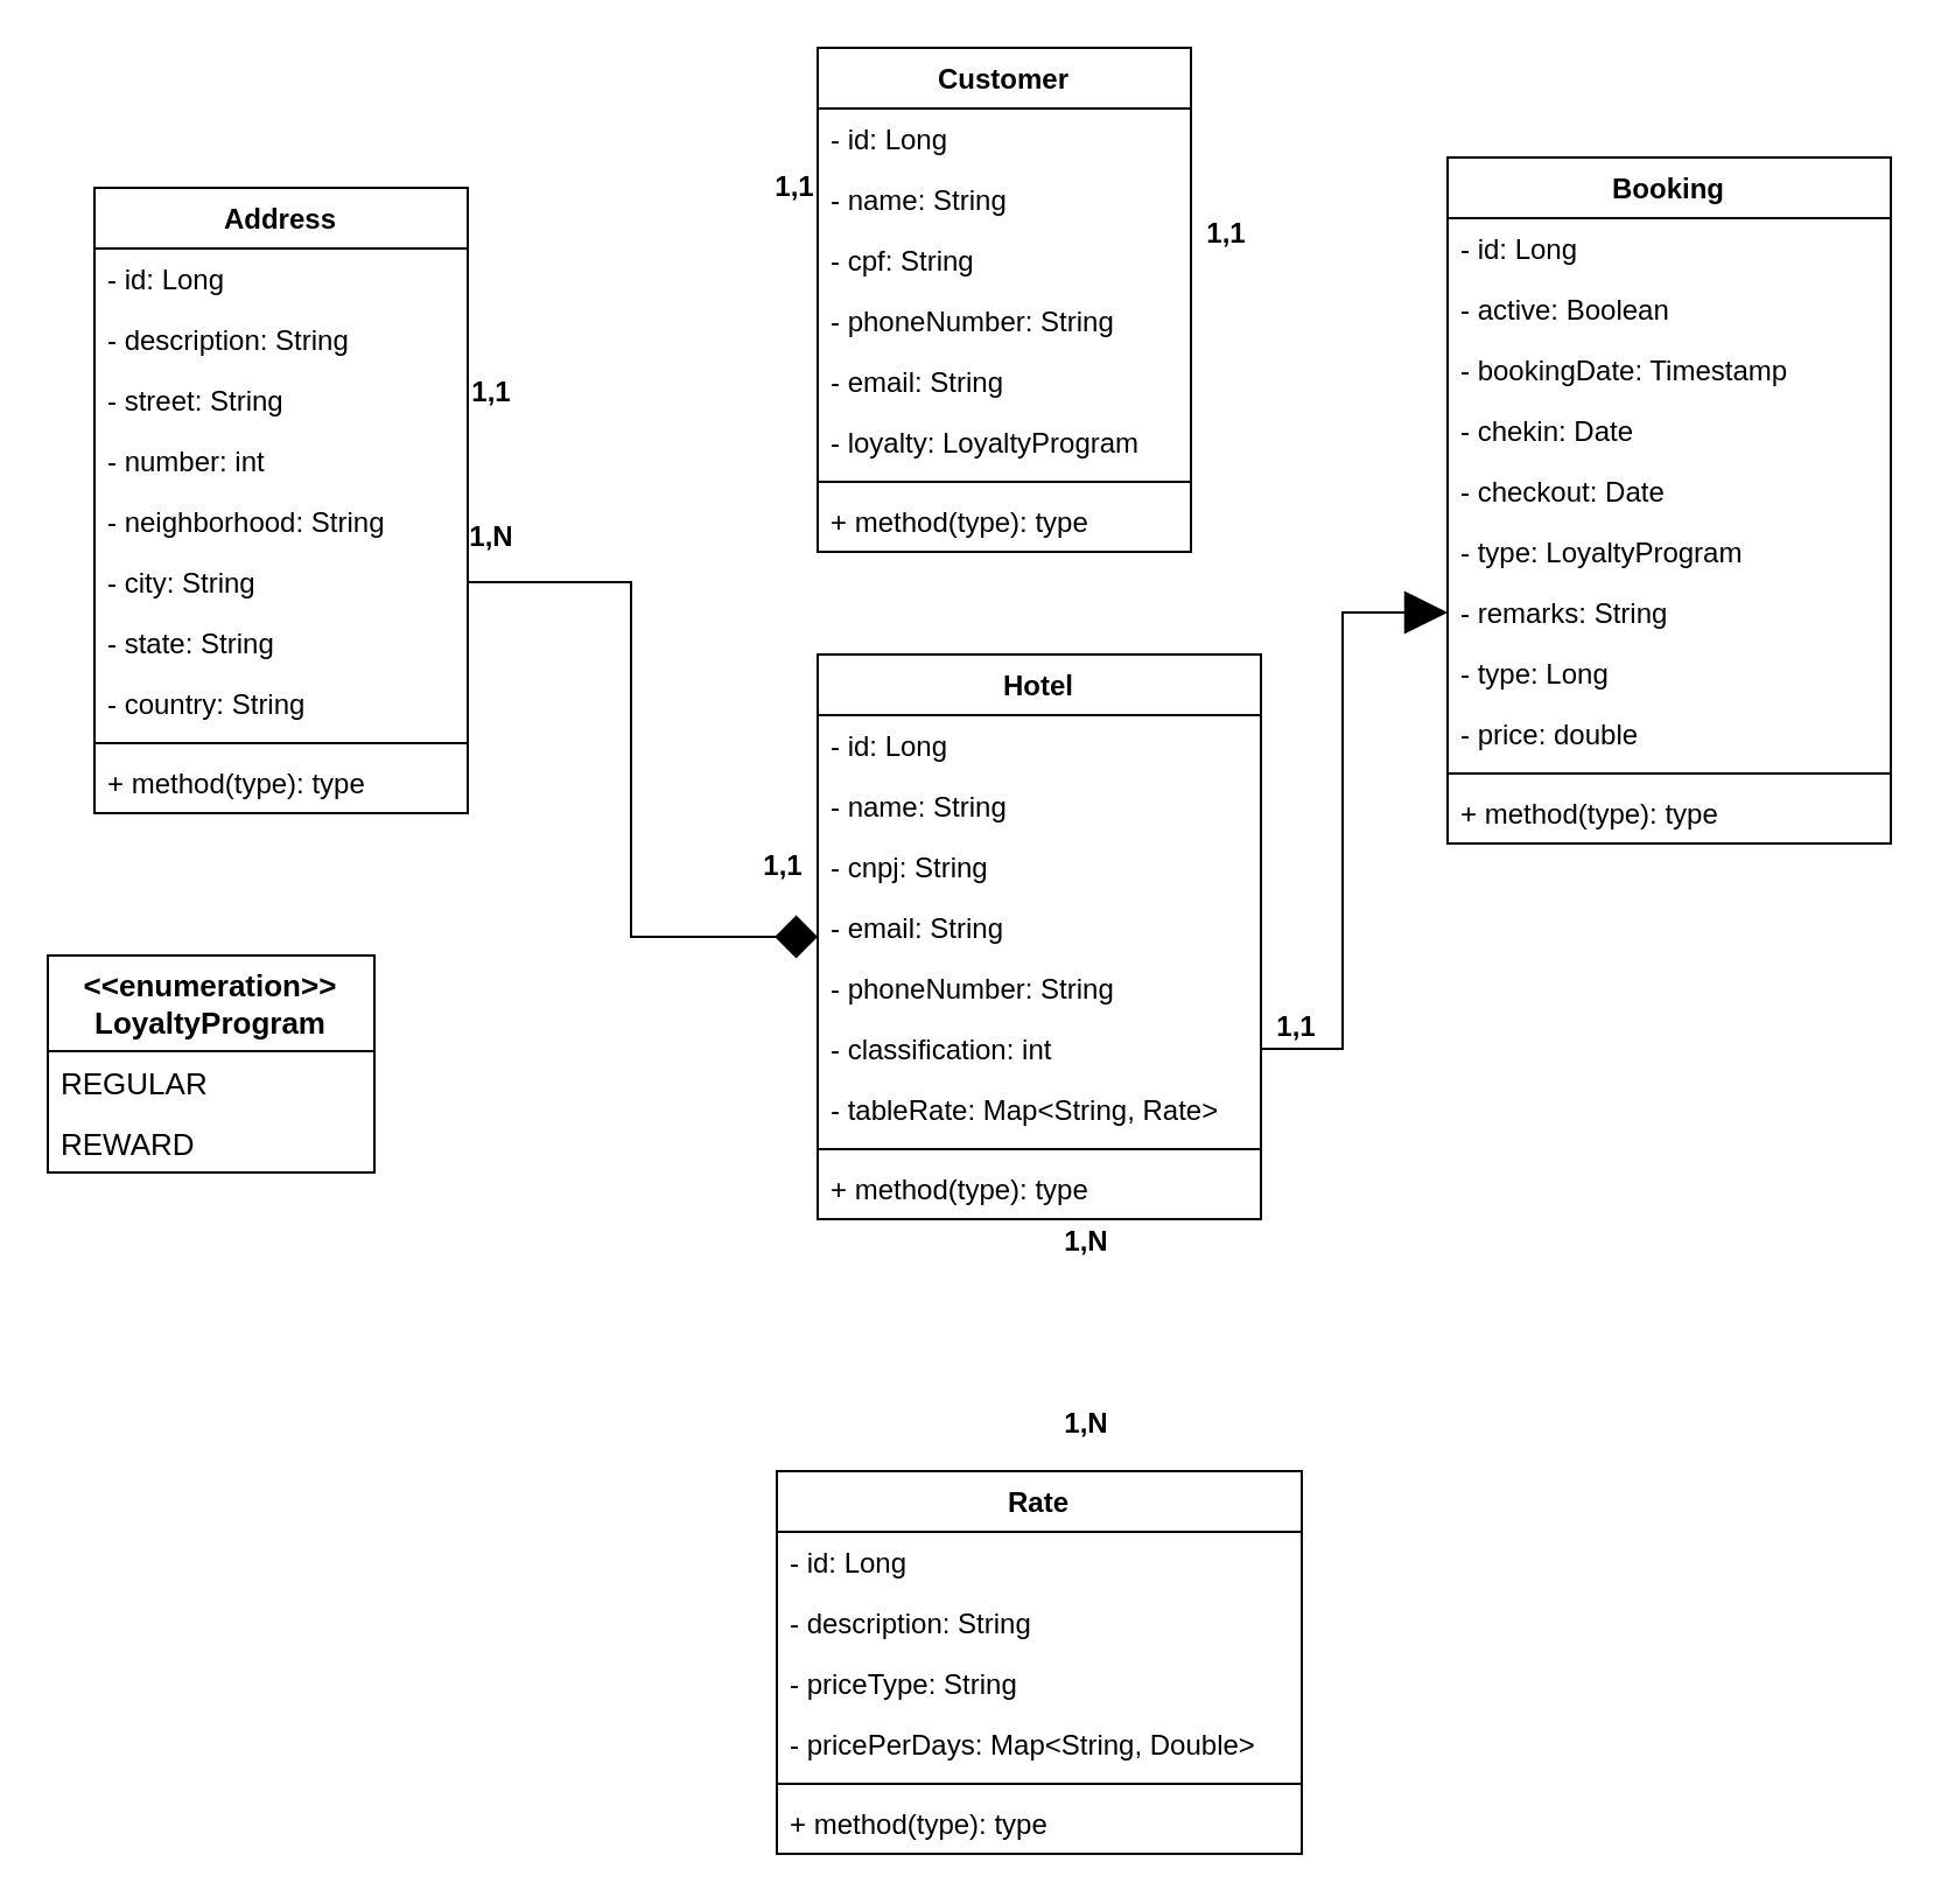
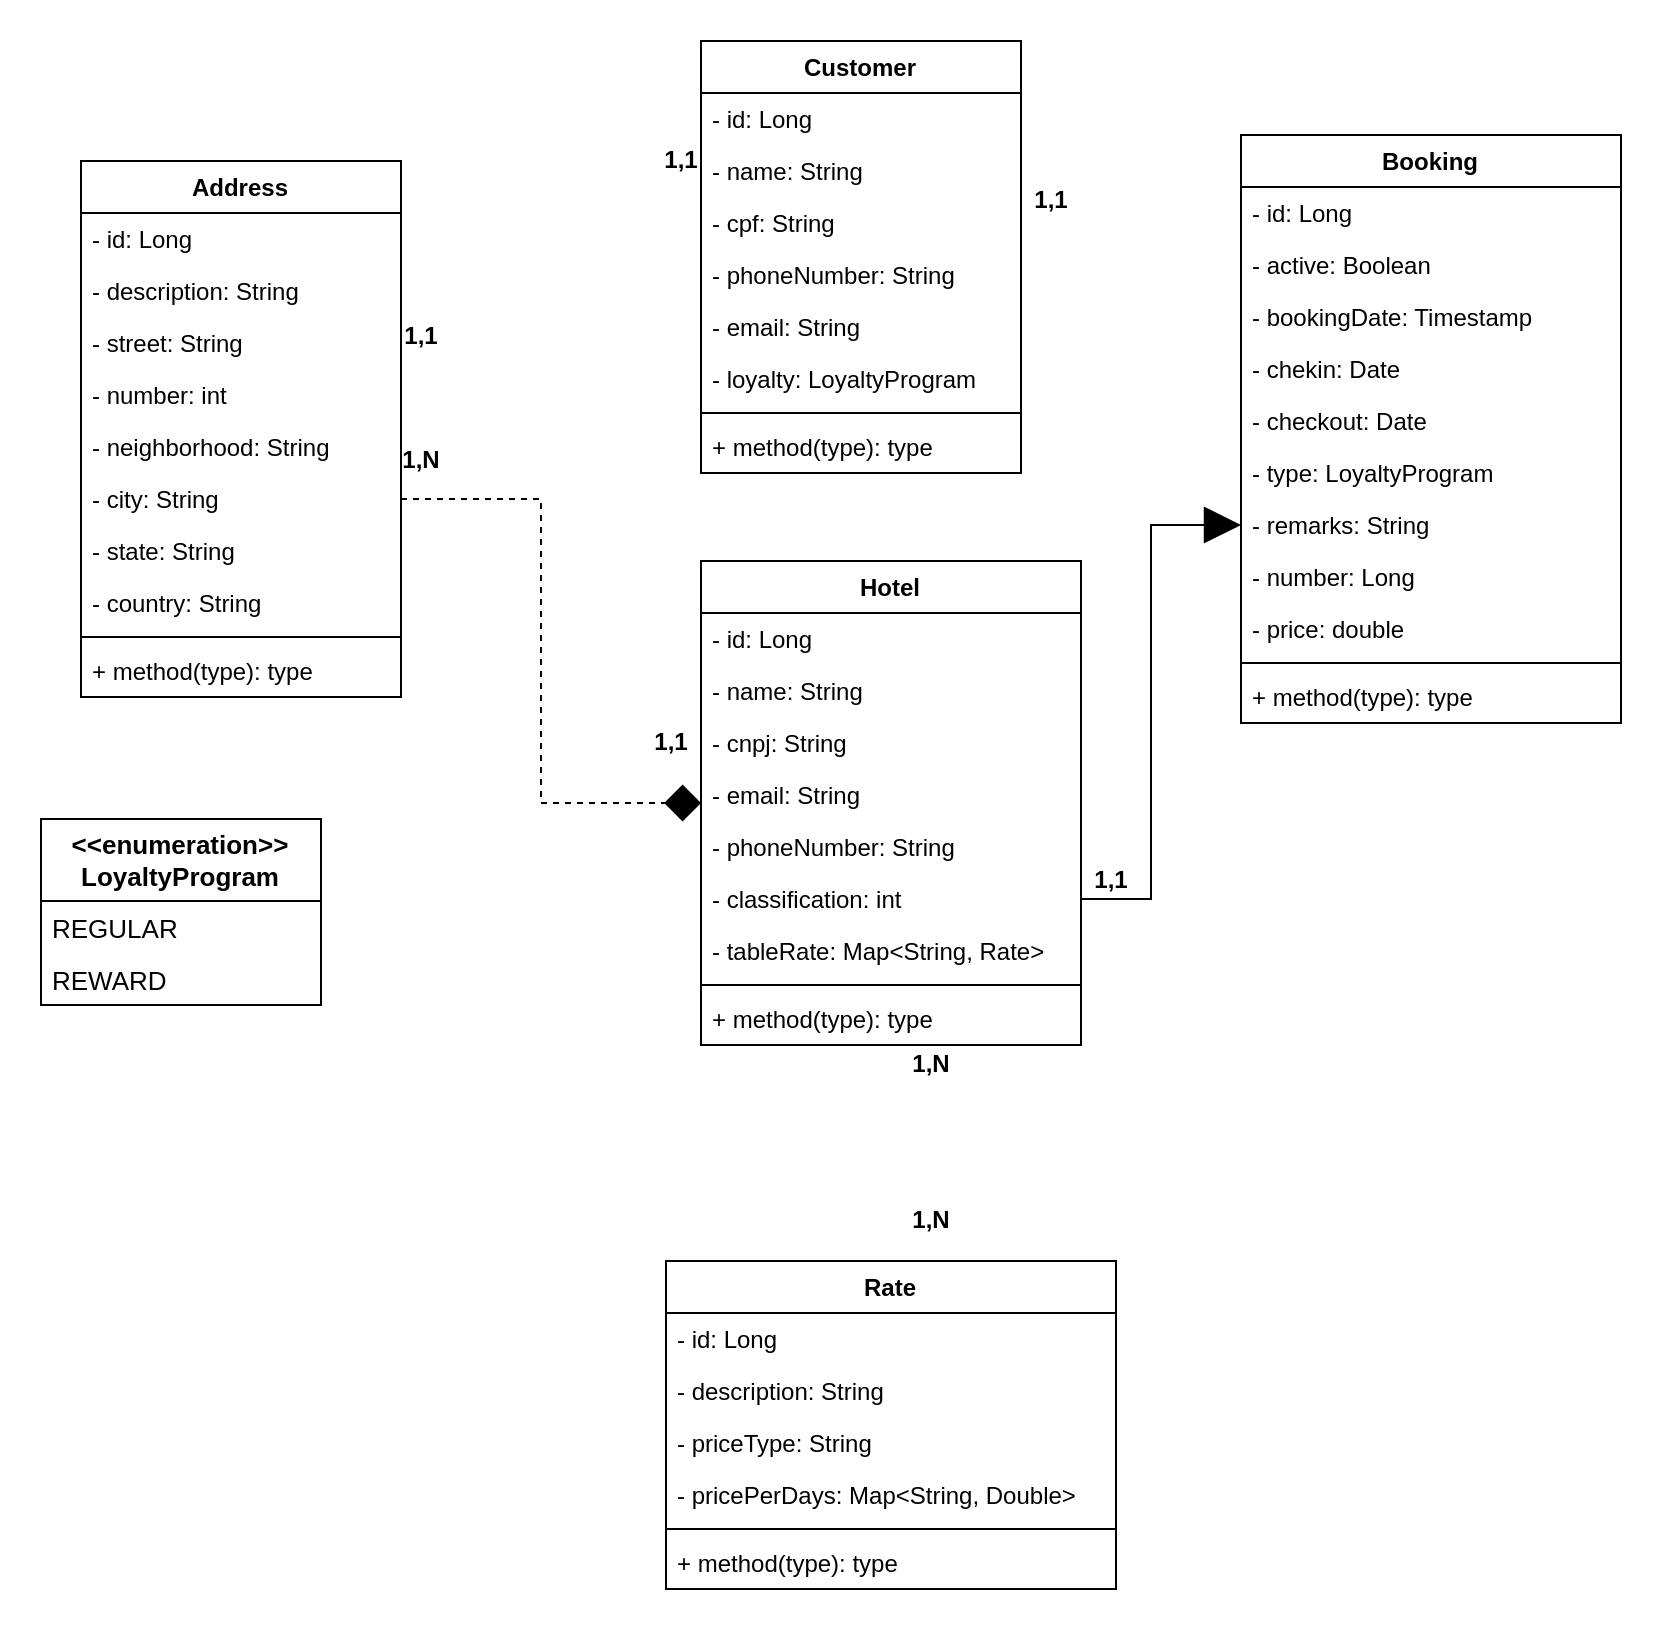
- <mxCell id="50" value="- type: Long" style="text;strokeColor=none;fillColor=none;align=left;verticalAlign=top;spacingLeft=4;spacingRight=4;overflow=hidden;rotatable=0;points=[[0,0.5],[1,0.5]];portConstraint=eastwest;" vertex="1" parent="42"><mxGeometry y="208" width="190" height="26" as="geometry" /></mxCell>
+ <mxCell id="50" value="- number: Long" style="text;strokeColor=none;fillColor=none;align=left;verticalAlign=top;spacingLeft=4;spacingRight=4;overflow=hidden;rotatable=0;points=[[0,0.5],[1,0.5]];portConstraint=eastwest;" vertex="1" parent="42"><mxGeometry y="208" width="190" height="26" as="geometry" /></mxCell>
- <mxCell id="54" style="edgeStyle=orthogonalEdgeStyle;rounded=0;orthogonalLoop=1;jettySize=auto;html=1;exitX=1;exitY=0.5;exitDx=0;exitDy=0;entryX=0;entryY=0.5;entryDx=0;entryDy=0;endArrow=diamond;endFill=1;endSize=16;startArrow=none;startFill=0;startSize=16;" edge="1" parent="1" source="34" target="2"><mxGeometry relative="1" as="geometry" /></mxCell>
+ <mxCell id="54" style="edgeStyle=orthogonalEdgeStyle;rounded=0;orthogonalLoop=1;jettySize=auto;html=1;exitX=1;exitY=0.5;exitDx=0;exitDy=0;entryX=0;entryY=0.5;entryDx=0;entryDy=0;endArrow=diamond;endFill=1;endSize=16;startArrow=none;startFill=0;startSize=16;dashed=1;" edge="1" parent="1" source="34" target="2"><mxGeometry relative="1" as="geometry" /></mxCell>
